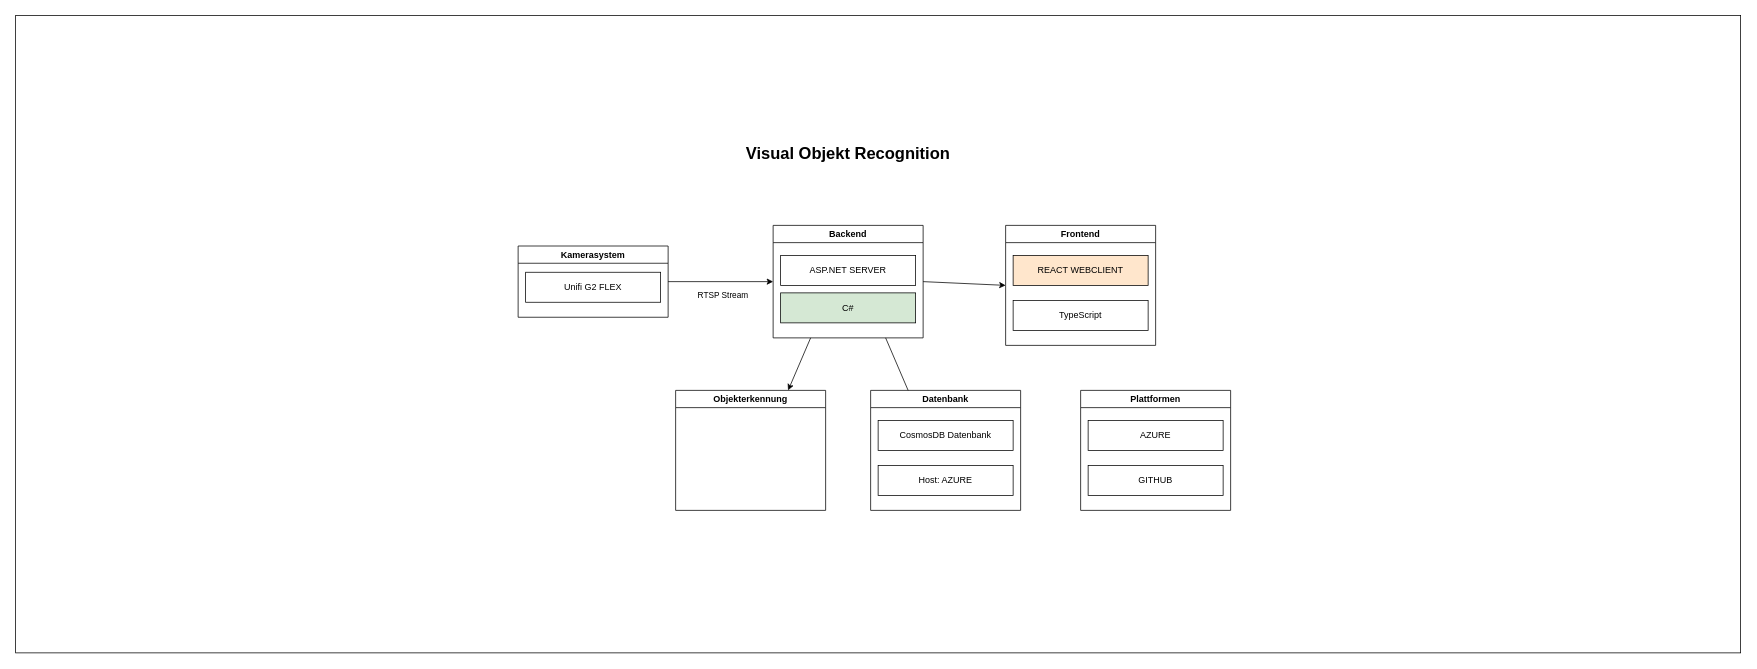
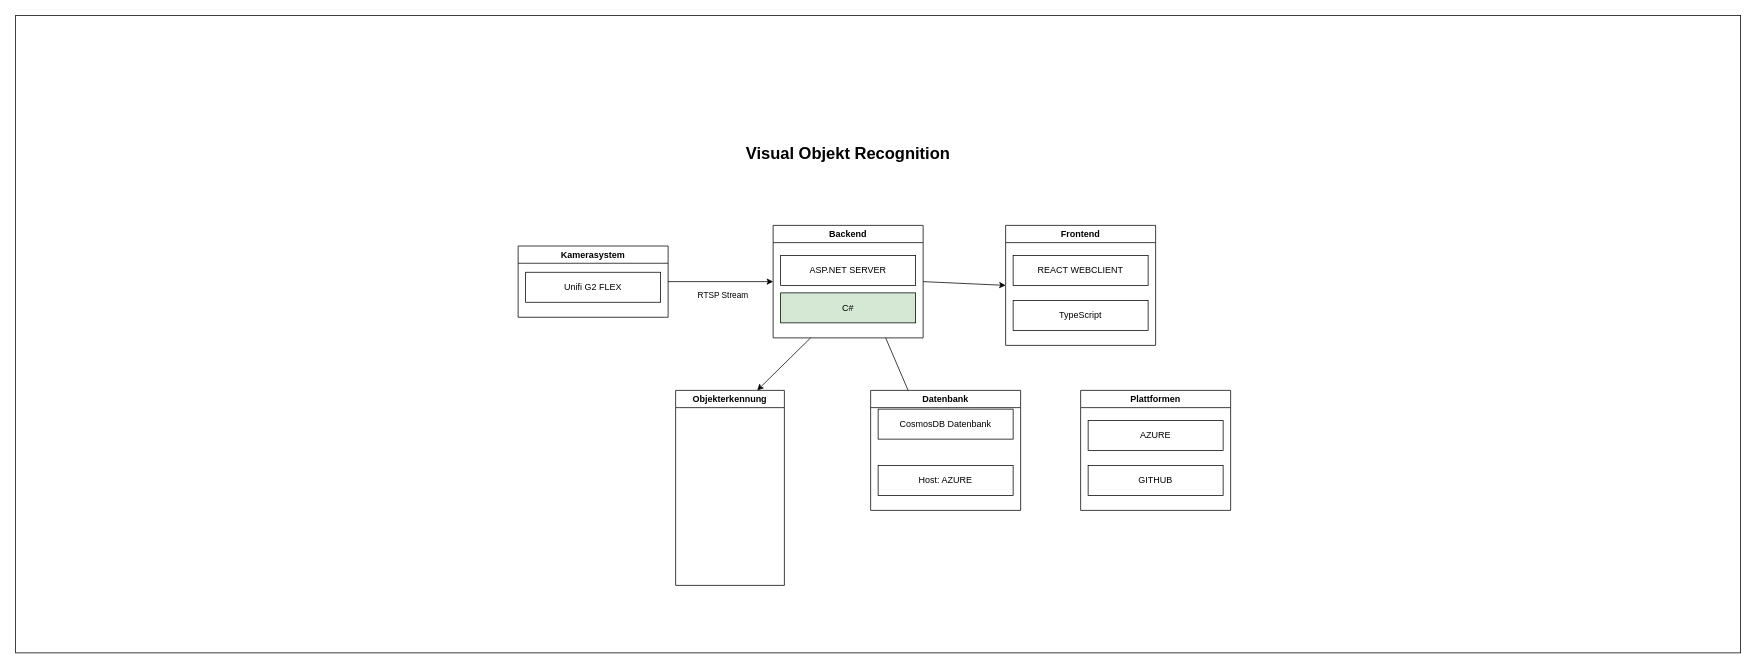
- <mxCell id="7" value="REACT WEBCLIENT" style="whiteSpace=wrap;html=1;fillColor=#ffe6cc;" parent="6" vertex="1"><mxGeometry x="10" y="40" width="180" height="40" as="geometry" /></mxCell>
+ <mxCell id="7" value="REACT WEBCLIENT" style="whiteSpace=wrap;html=1;" parent="6" vertex="1"><mxGeometry x="10" y="40" width="180" height="40" as="geometry" /></mxCell>
- <mxCell id="20" value="CosmosDB Datenbank" style="whiteSpace=wrap;html=1;" parent="18" vertex="1"><mxGeometry x="10" y="40" width="180" height="40" as="geometry" /></mxCell>
+ <mxCell id="20" value="CosmosDB Datenbank" style="whiteSpace=wrap;html=1;" parent="18" vertex="1"><mxGeometry x="10" y="25" width="180" height="40" as="geometry" /></mxCell>
- <mxCell id="21" value="Objekterkennung" style="swimlane;" vertex="1" parent="1"><mxGeometry x="900" y="520" width="200" height="160" as="geometry" /></mxCell>
+ <mxCell id="21" value="Objekterkennung" style="swimlane;" vertex="1" parent="1"><mxGeometry x="900" y="520" width="145" height="260" as="geometry" /></mxCell>
